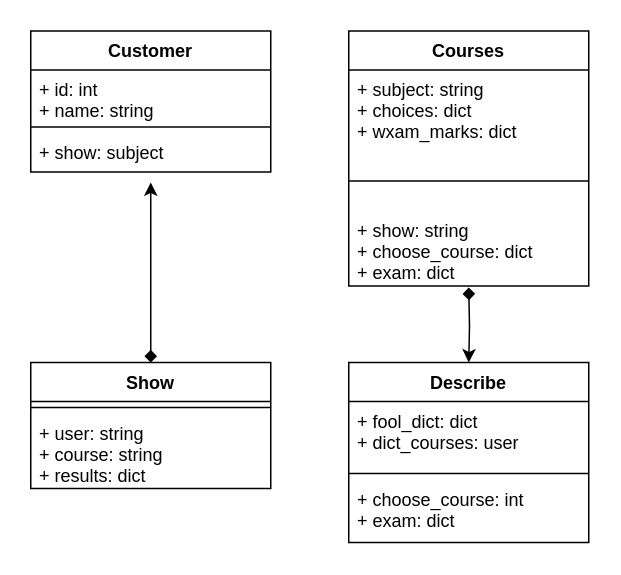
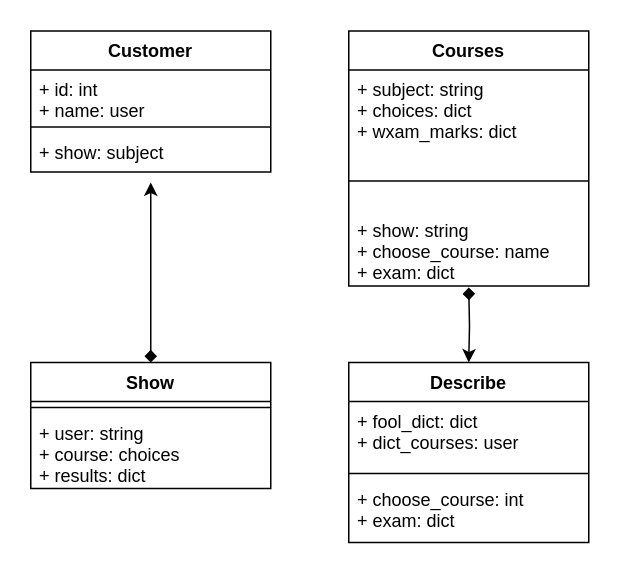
- <mxCell id="8" value="+ id: int&#10;+ name: string" style="text;strokeColor=none;fillColor=none;align=left;verticalAlign=top;spacingLeft=4;spacingRight=4;overflow=hidden;rotatable=0;points=[[0,0.5],[1,0.5]];portConstraint=eastwest;" vertex="1" parent="7"><mxGeometry y="26" width="160" height="34" as="geometry" /></mxCell>
+ <mxCell id="8" value="+ id: int&#10;+ name: user" style="text;strokeColor=none;fillColor=none;align=left;verticalAlign=top;spacingLeft=4;spacingRight=4;overflow=hidden;rotatable=0;points=[[0,0.5],[1,0.5]];portConstraint=eastwest;" vertex="1" parent="7"><mxGeometry y="26" width="160" height="34" as="geometry" /></mxCell>
- <mxCell id="6" value="+ show: string&#10;+ choose_course: dict&#10;+ exam: dict" style="text;strokeColor=none;fillColor=none;align=left;verticalAlign=top;spacingLeft=4;spacingRight=4;overflow=hidden;rotatable=0;points=[[0,0.5],[1,0.5]];portConstraint=eastwest;" vertex="1" parent="3"><mxGeometry y="120" width="160" height="50" as="geometry" /></mxCell>
+ <mxCell id="6" value="+ show: string&#10;+ choose_course: name&#10;+ exam: dict" style="text;strokeColor=none;fillColor=none;align=left;verticalAlign=top;spacingLeft=4;spacingRight=4;overflow=hidden;rotatable=0;points=[[0,0.5],[1,0.5]];portConstraint=eastwest;" vertex="1" parent="3"><mxGeometry y="120" width="160" height="50" as="geometry" /></mxCell>
- <mxCell id="14" value="+ user: string&#10;+ course: string&#10;+ results: dict" style="text;strokeColor=none;fillColor=none;align=left;verticalAlign=top;spacingLeft=4;spacingRight=4;overflow=hidden;rotatable=0;points=[[0,0.5],[1,0.5]];portConstraint=eastwest;" vertex="1" parent="12"><mxGeometry y="34" width="160" height="50" as="geometry" /></mxCell>
+ <mxCell id="14" value="+ user: string&#10;+ course: choices&#10;+ results: dict" style="text;strokeColor=none;fillColor=none;align=left;verticalAlign=top;spacingLeft=4;spacingRight=4;overflow=hidden;rotatable=0;points=[[0,0.5],[1,0.5]];portConstraint=eastwest;" vertex="1" parent="12"><mxGeometry y="34" width="160" height="50" as="geometry" /></mxCell>
